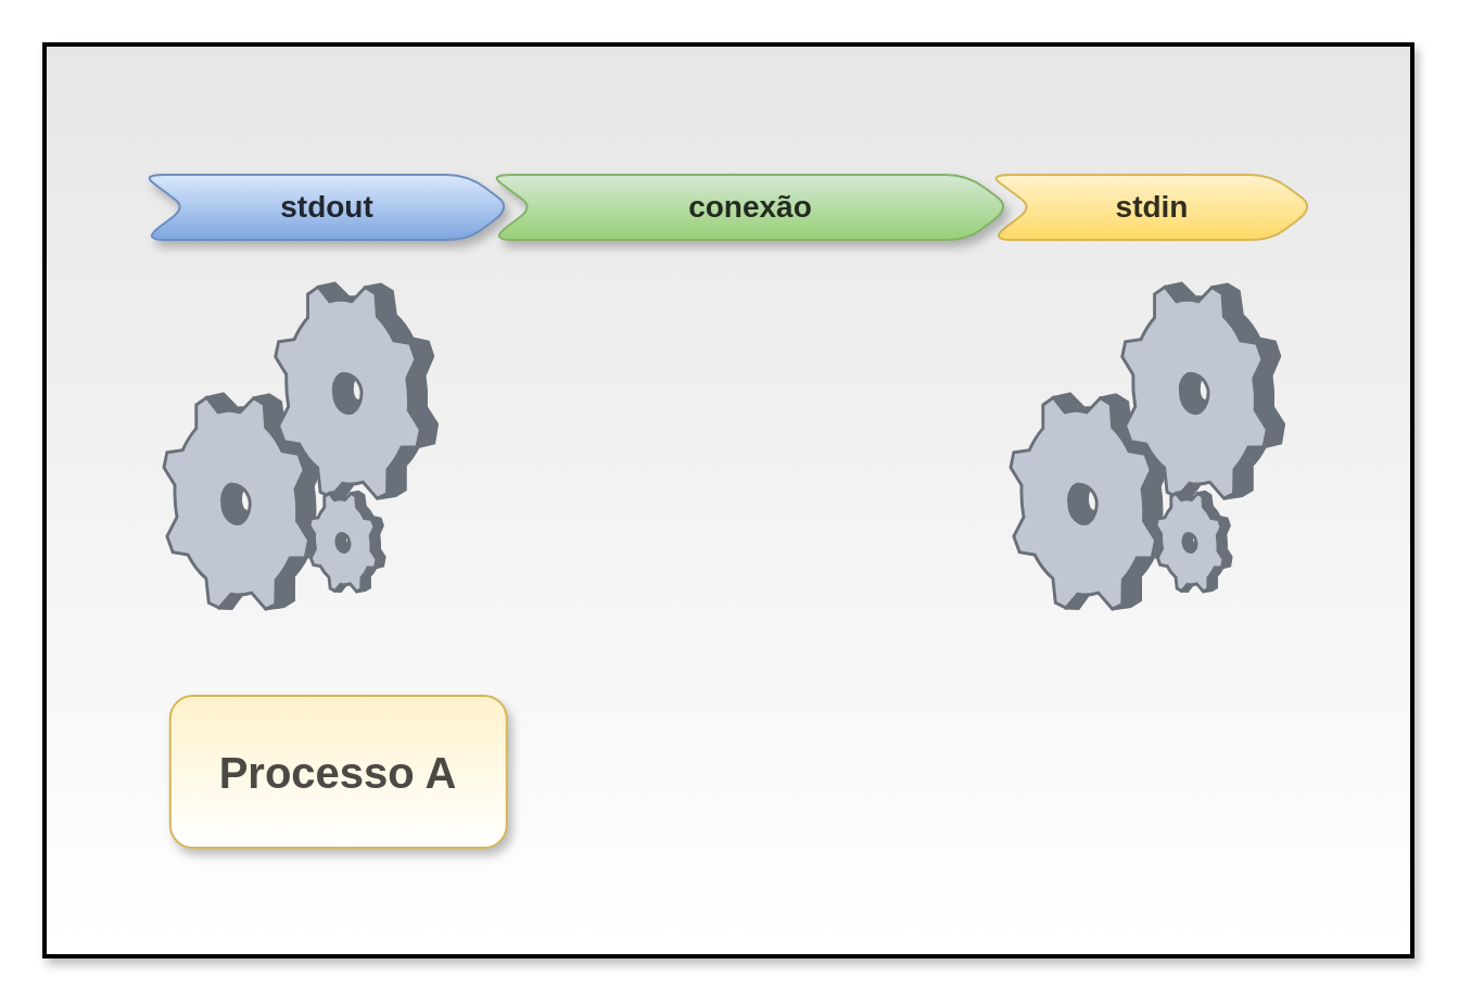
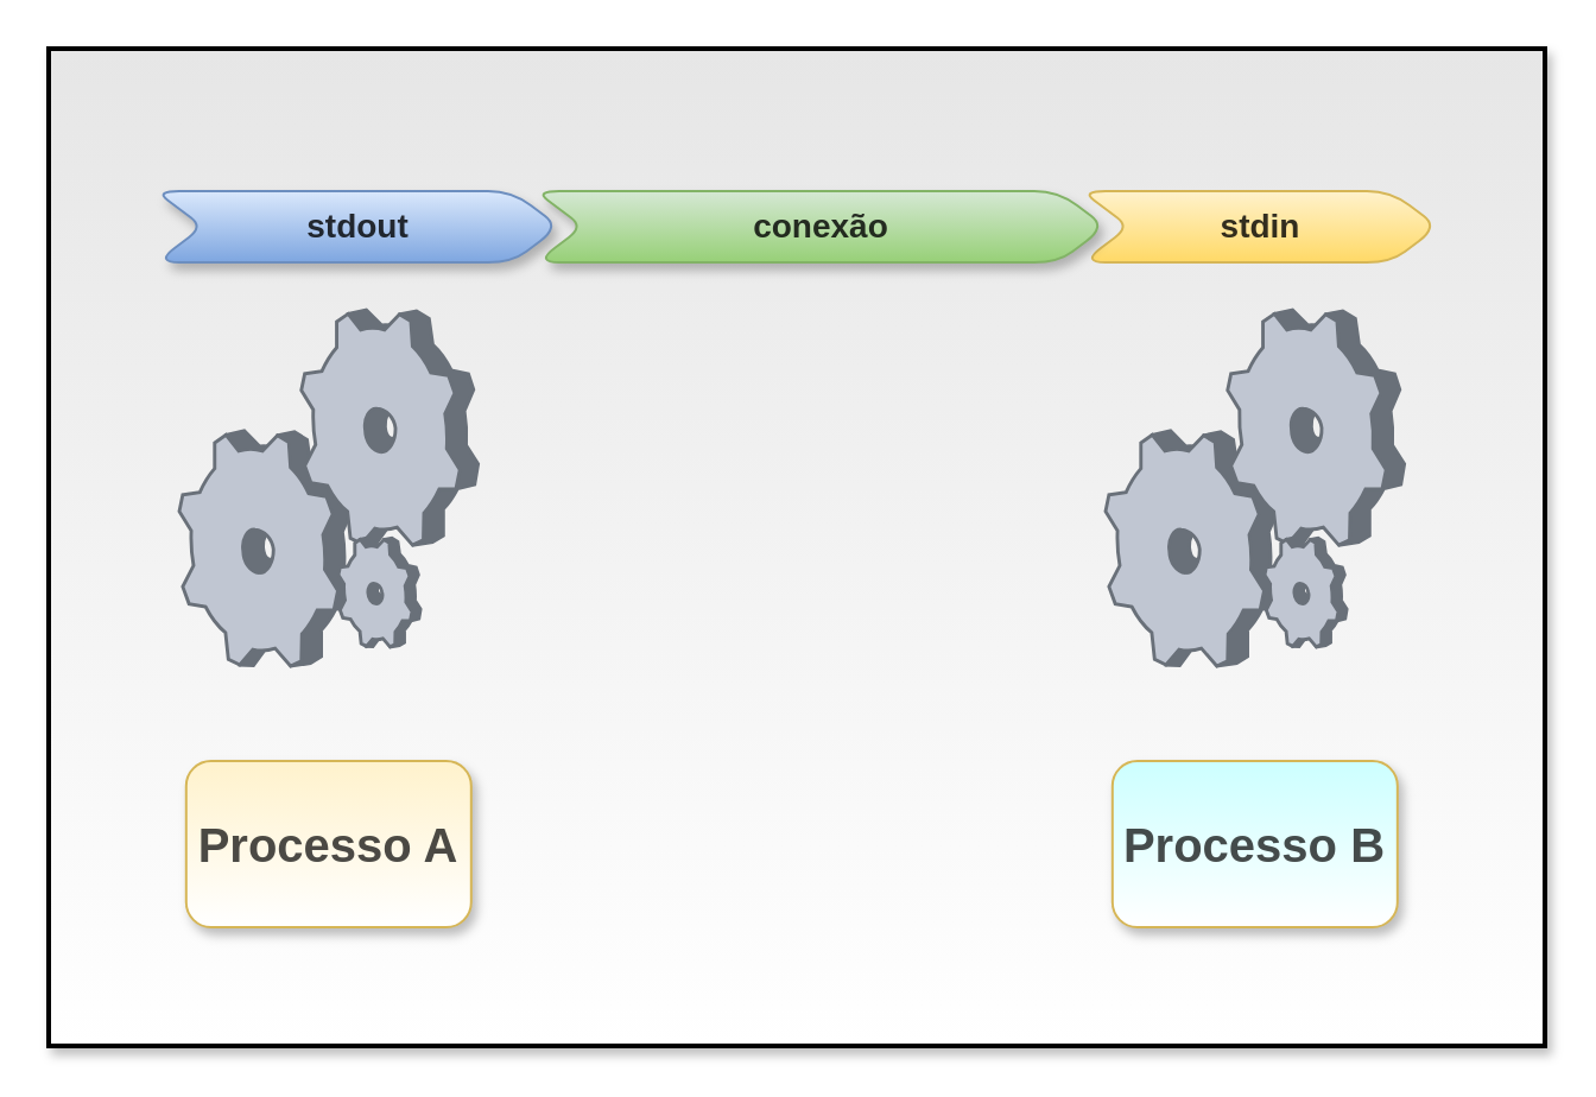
- <mxCell id="9" value="Processo A" style="text;html=1;strokeColor=#d6b656;fillColor=#fff2cc;align=center;verticalAlign=middle;whiteSpace=wrap;rounded=1;fontFamily=Helvetica;gradientColor=#ffffff;fontSize=20;fontStyle=1;gradientDirection=south;shadow=1;glass=0;sketch=0;textOpacity=70;labelBorderColor=none;labelBackgroundColor=none;" vertex="1" parent="1"><mxGeometry x="77.9" y="320" width="155" height="70" as="geometry" /></mxCell>
+ <mxCell id="9" value="Processo A" style="text;html=1;strokeColor=#d6b656;fillColor=#fff2cc;align=center;verticalAlign=middle;whiteSpace=wrap;rounded=1;fontFamily=Helvetica;gradientColor=#ffffff;fontSize=20;fontStyle=1;gradientDirection=south;shadow=1;glass=0;sketch=0;textOpacity=70;labelBorderColor=none;labelBackgroundColor=none;" vertex="1" parent="1"><mxGeometry x="77.9" y="320" width="120" height="70" as="geometry" /></mxCell>
+ <mxCell id="10" value="Processo B" style="text;html=1;strokeColor=#d6b656;align=center;verticalAlign=middle;whiteSpace=wrap;rounded=1;fontFamily=Helvetica;gradientColor=#ffffff;fontSize=20;fontStyle=1;gradientDirection=south;shadow=1;glass=0;sketch=0;textOpacity=70;labelBorderColor=none;labelBackgroundColor=none;fillColor=#CCFFFF;" vertex="1" parent="1"><mxGeometry x="467.91" y="320" width="120" height="70" as="geometry" /></mxCell>
